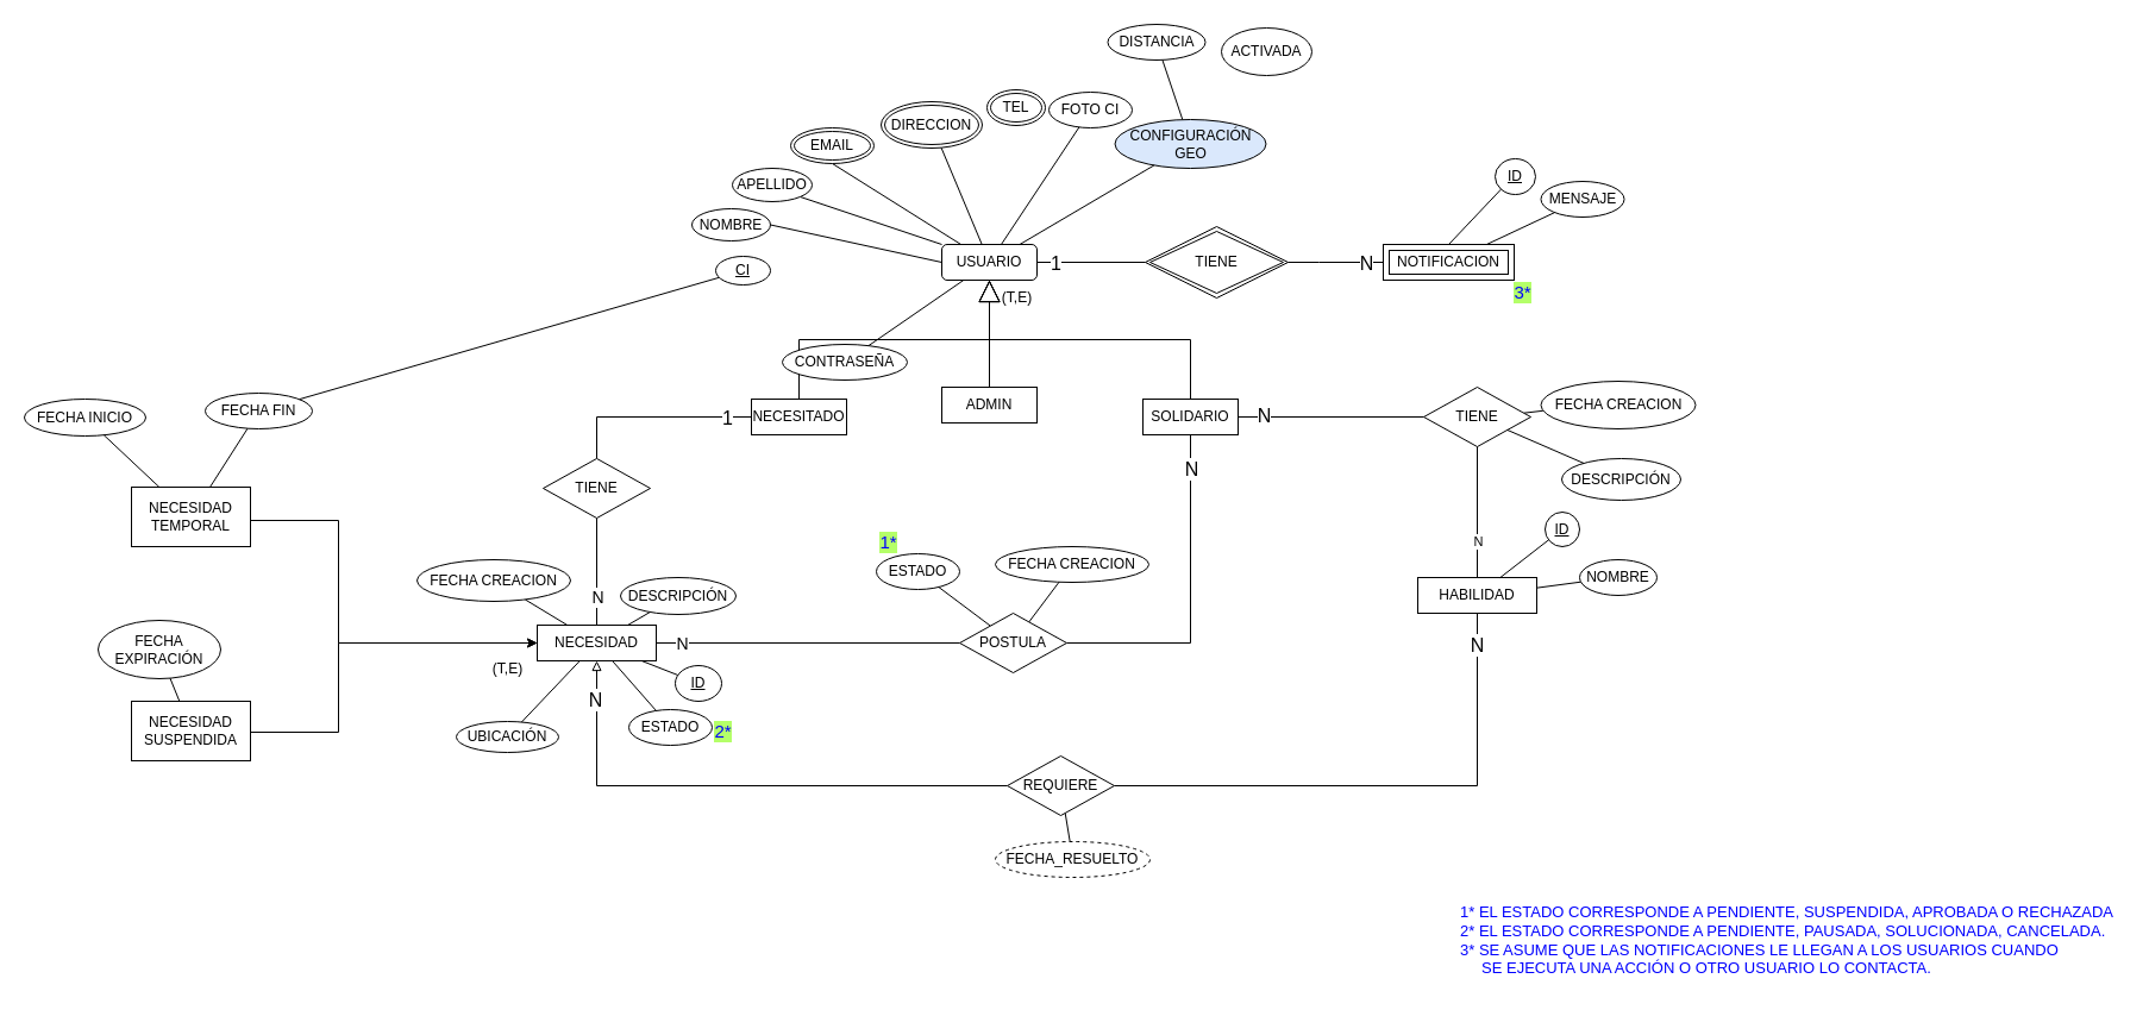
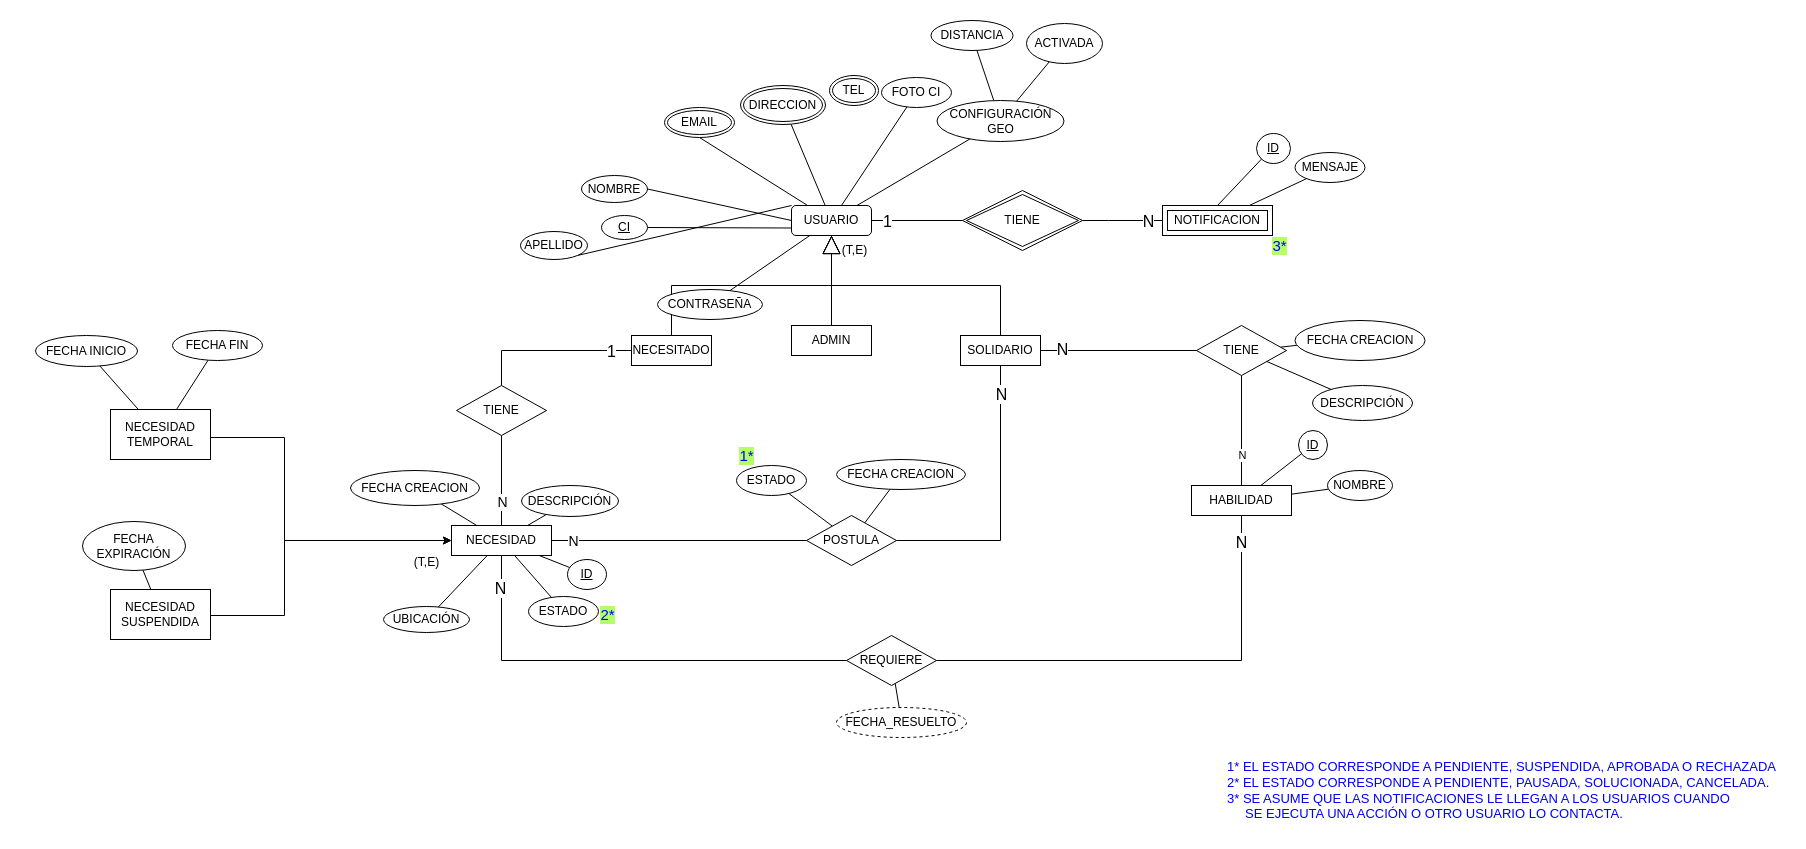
+ <mxCell id="75" value="" style="endArrow=none;html=1;rounded=0;" edge="1" parent="1" source="74" target="73"><mxGeometry width="50" height="50" relative="1" as="geometry"><mxPoint x="1142" y="3" as="sourcePoint" /><mxPoint x="1263" y="-22" as="targetPoint" /></mxGeometry></mxCell>
- <mxCell id="74" value="CONFIGURACIÓN GEO" style="ellipse;whiteSpace=wrap;html=1;align=center;fontColor=#000000;fillColor=#dae8fc;" vertex="1" parent="1"><mxGeometry x="936.5" y="100" width="127" height="41" as="geometry" /></mxCell>
+ <mxCell id="74" value="CONFIGURACIÓN GEO" style="ellipse;whiteSpace=wrap;html=1;align=center;fontColor=#000000;" vertex="1" parent="1"><mxGeometry x="936.5" y="100" width="127" height="41" as="geometry" /></mxCell>
- <mxCell id="17" value="APELLIDO" style="ellipse;whiteSpace=wrap;html=1;align=center;rounded=0;" parent="1" vertex="1"><mxGeometry x="615" y="141" width="67" height="28" as="geometry" /></mxCell>
+ <mxCell id="17" value="APELLIDO" style="ellipse;whiteSpace=wrap;html=1;align=center;rounded=0;" parent="1" vertex="1"><mxGeometry x="520" y="231" width="67" height="28" as="geometry" /></mxCell>
- <mxCell id="3" style="rounded=0;orthogonalLoop=1;jettySize=auto;html=1;endArrow=none;endFill=0;" parent="1" source="4" target="84" edge="1"><mxGeometry relative="1" as="geometry" /></mxCell>
+ <mxCell id="3" style="rounded=0;orthogonalLoop=1;jettySize=auto;html=1;entryX=0;entryY=0.75;entryDx=0;entryDy=0;endArrow=none;endFill=0;" parent="1" source="4" target="2" edge="1"><mxGeometry relative="1" as="geometry" /></mxCell>
- <mxCell id="82" value="FECHA INICIO" style="ellipse;whiteSpace=wrap;html=1;fontSize=12;" vertex="1" parent="1"><mxGeometry x="20" y="335" width="102" height="31" as="geometry" /></mxCell>
+ <mxCell id="82" value="FECHA INICIO" style="ellipse;whiteSpace=wrap;html=1;fontSize=12;" vertex="1" parent="1"><mxGeometry x="35" y="335" width="102" height="31" as="geometry" /></mxCell>
- <mxCell id="52" style="edgeStyle=orthogonalEdgeStyle;rounded=0;orthogonalLoop=1;jettySize=auto;html=1;endArrow=block;endFill=0;" parent="1" source="89" target="33" edge="1"><mxGeometry relative="1" as="geometry"><mxPoint x="671.5" y="660" as="sourcePoint" /></mxGeometry></mxCell>
+ <mxCell id="52" style="edgeStyle=orthogonalEdgeStyle;rounded=0;orthogonalLoop=1;jettySize=auto;html=1;endArrow=none;endFill=0;" parent="1" source="89" target="33" edge="1"><mxGeometry relative="1" as="geometry"><mxPoint x="671.5" y="660" as="sourcePoint" /></mxGeometry></mxCell>
